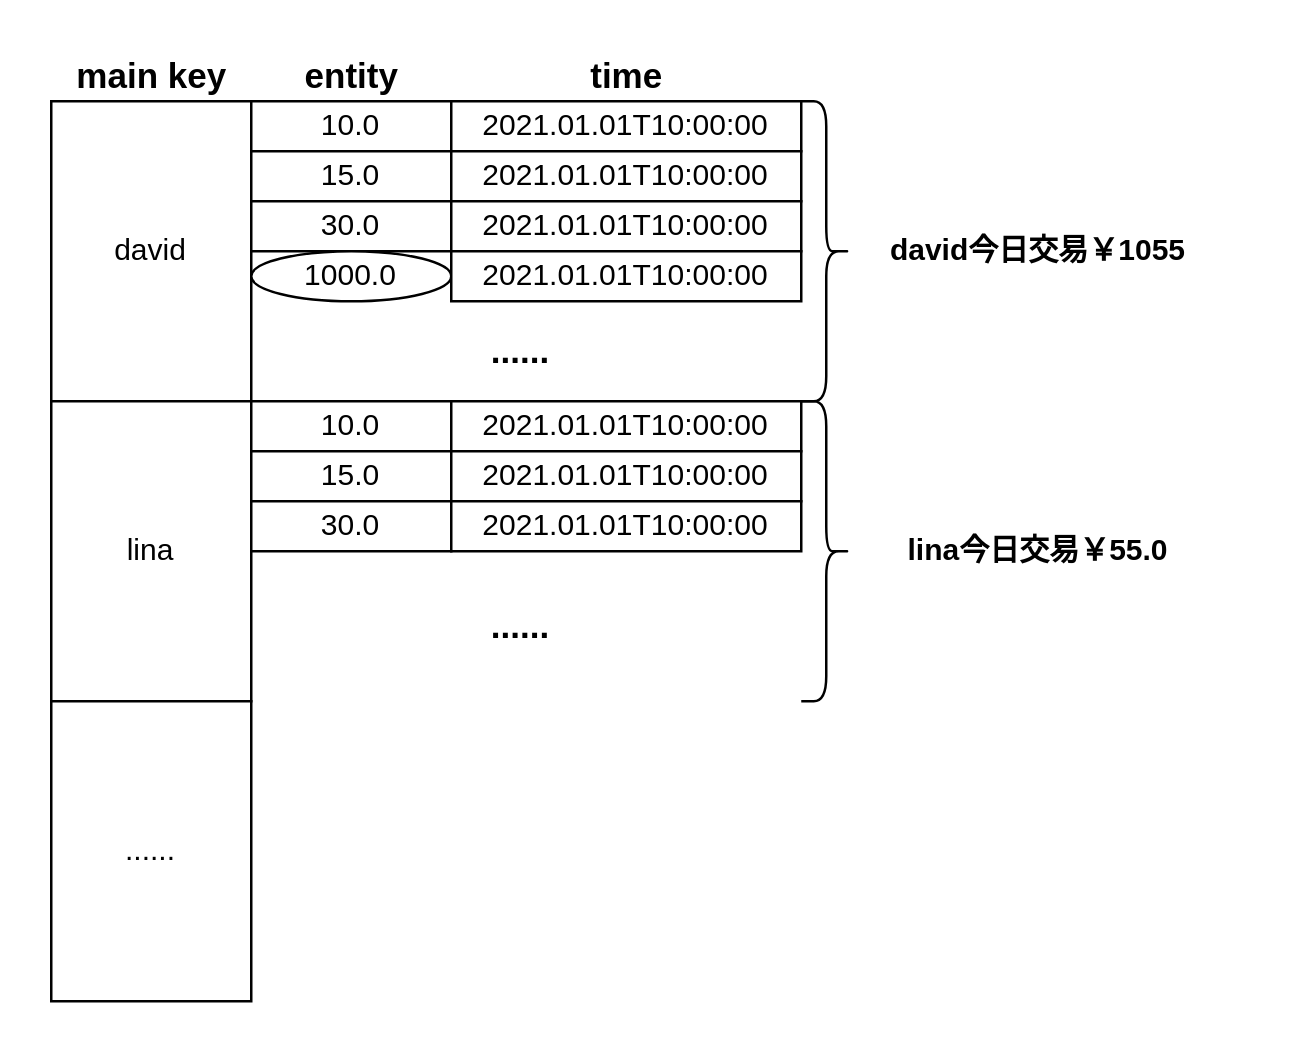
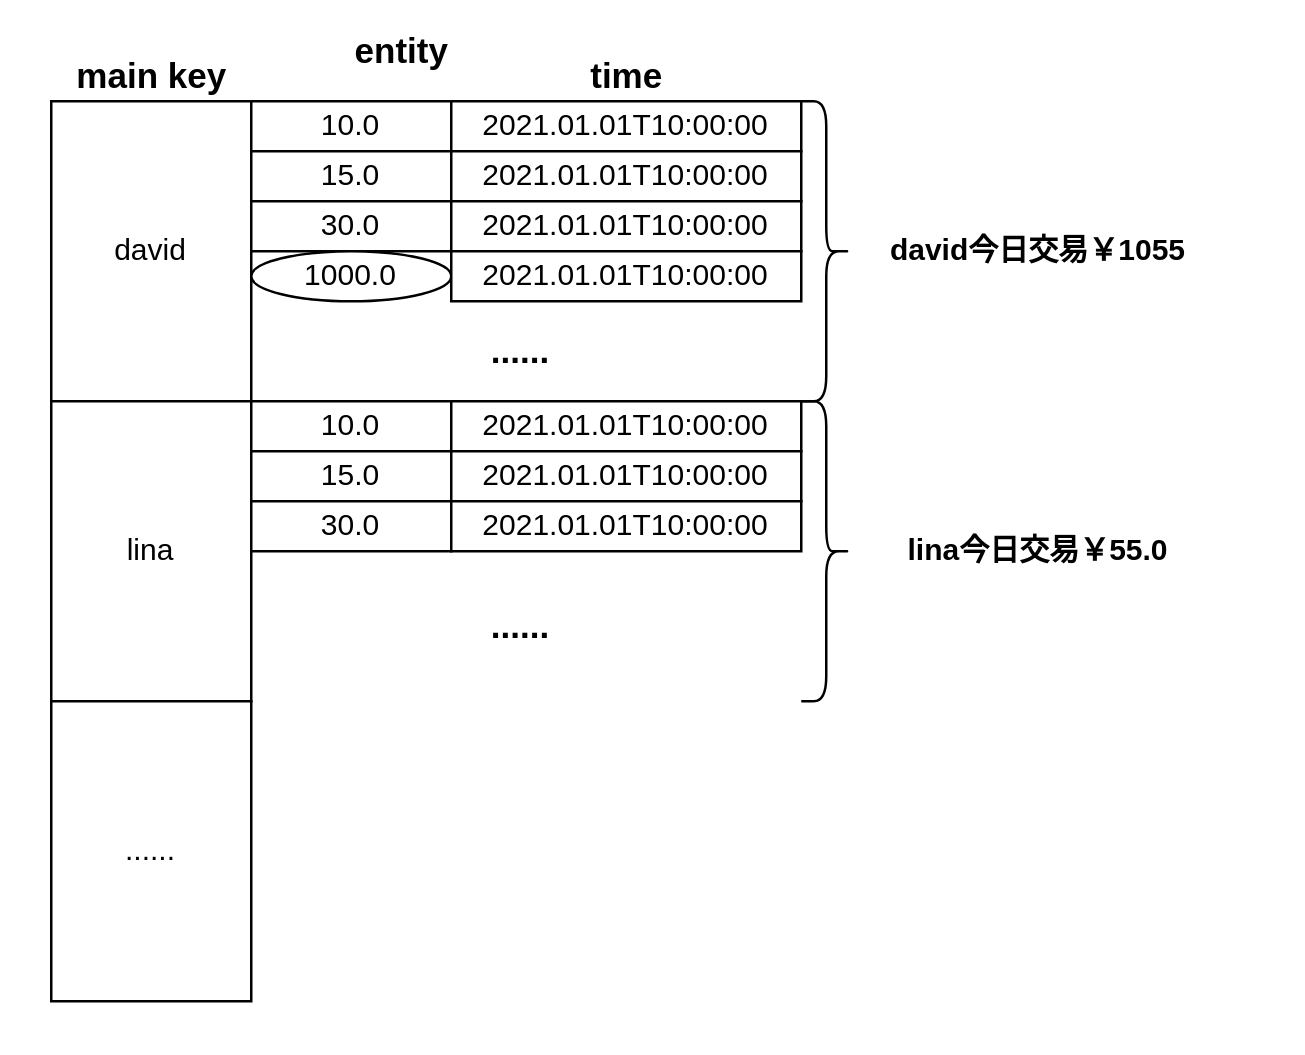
- <mxCell id="8" value="&lt;b&gt;&lt;font style=&quot;font-size: 14px&quot;&gt;entity&lt;/font&gt;&lt;/b&gt;" style="text;html=1;strokeColor=none;fillColor=none;align=center;verticalAlign=middle;whiteSpace=wrap;rounded=0;" vertex="1" parent="1"><mxGeometry x="102.5" y="20" width="75" height="20" as="geometry" /></mxCell>
+ <mxCell id="8" value="&lt;b&gt;&lt;font style=&quot;font-size: 14px&quot;&gt;entity&lt;/font&gt;&lt;/b&gt;" style="text;html=1;strokeColor=none;fillColor=none;align=center;verticalAlign=middle;whiteSpace=wrap;rounded=0;" vertex="1" parent="1"><mxGeometry x="122.5" y="10" width="75" height="20" as="geometry" /></mxCell>
